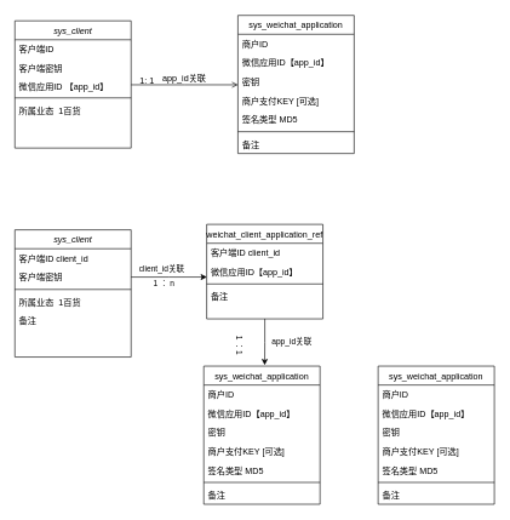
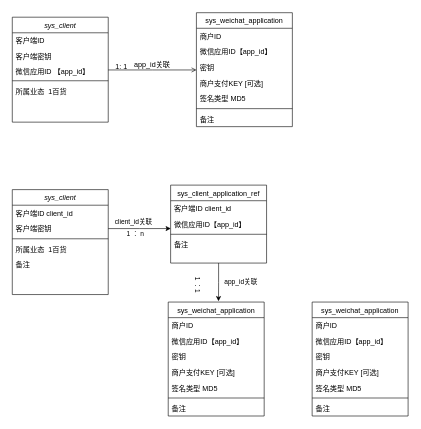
- <mxCell id="20" value="weichat_client_application_ref" style="swimlane;fontStyle=0;align=center;verticalAlign=top;childLayout=stackLayout;horizontal=1;startSize=26;horizontalStack=0;resizeParent=1;resizeLast=0;collapsible=1;marginBottom=0;rounded=0;shadow=0;strokeWidth=1;" vertex="1" parent="1"><mxGeometry x="284" y="308" width="160" height="130" as="geometry"><mxRectangle x="550" y="140" width="160" height="26" as="alternateBounds" /></mxGeometry></mxCell>
+ <mxCell id="20" value="sys_client_application_ref" style="swimlane;fontStyle=0;align=center;verticalAlign=top;childLayout=stackLayout;horizontal=1;startSize=26;horizontalStack=0;resizeParent=1;resizeLast=0;collapsible=1;marginBottom=0;rounded=0;shadow=0;strokeWidth=1;" vertex="1" parent="1"><mxGeometry x="284" y="308" width="160" height="130" as="geometry"><mxRectangle x="550" y="140" width="160" height="26" as="alternateBounds" /></mxGeometry></mxCell>
